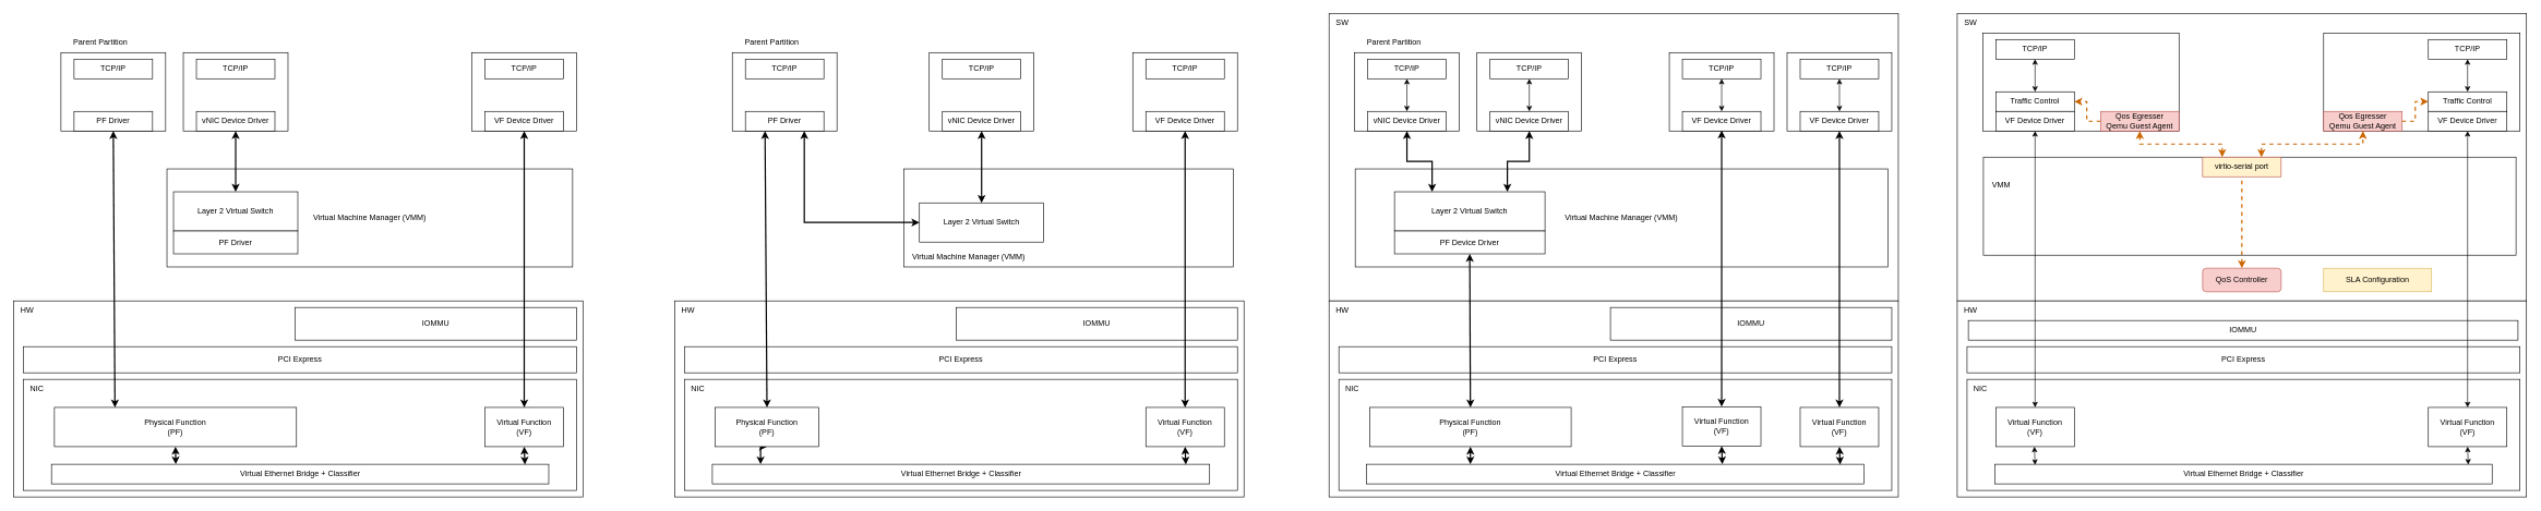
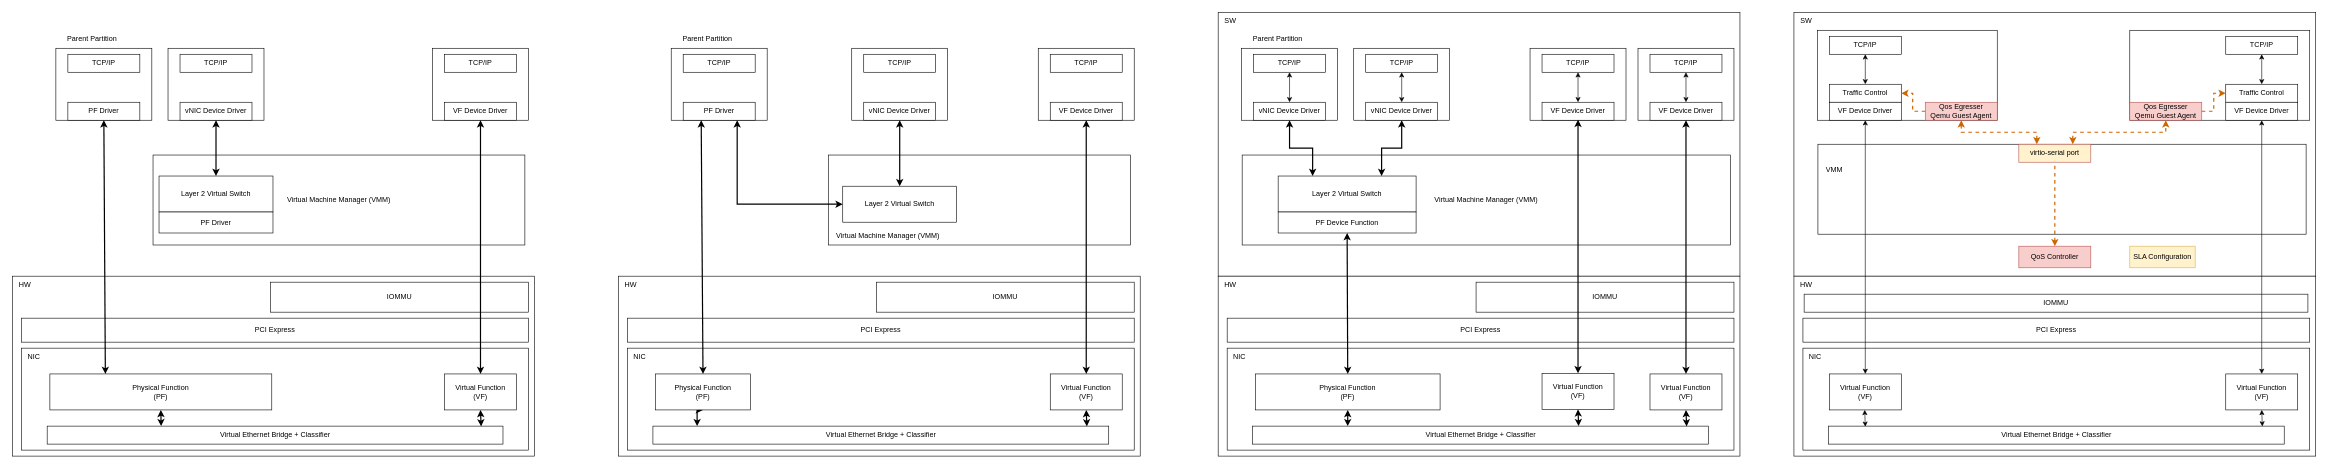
- <mxCell id="96" value="PF Device Driver" style="rounded=0;whiteSpace=wrap;html=1;" vertex="1" parent="1"><mxGeometry x="2130" y="353" width="230" height="35" as="geometry" /></mxCell>
+ <mxCell id="96" value="PF Device Function" style="rounded=0;whiteSpace=wrap;html=1;" vertex="1" parent="1"><mxGeometry x="2130" y="353" width="230" height="35" as="geometry" /></mxCell>
- <mxCell id="126" value="QoS Controller" style="whiteSpace=wrap;html=1;fillColor=#f8cecc;strokeColor=#b85450;rounded=1;" vertex="1" parent="1"><mxGeometry x="3365" y="410" width="120" height="36" as="geometry" /></mxCell>
+ <mxCell id="126" value="QoS Controller" style="rounded=0;whiteSpace=wrap;html=1;fillColor=#f8cecc;strokeColor=#b85450;" vertex="1" parent="1"><mxGeometry x="3365" y="410" width="120" height="36" as="geometry" /></mxCell>
- <mxCell id="129" value="SLA Configuration" style="rounded=0;whiteSpace=wrap;html=1;fillColor=#fff2cc;strokeColor=#d6b656;" vertex="1" parent="1"><mxGeometry x="3550" y="410" width="165" height="36" as="geometry" /></mxCell>
+ <mxCell id="129" value="SLA Configuration" style="rounded=0;whiteSpace=wrap;html=1;fillColor=#fff2cc;strokeColor=#d6b656;" vertex="1" parent="1"><mxGeometry x="3550" y="410" width="109" height="36" as="geometry" /></mxCell>
